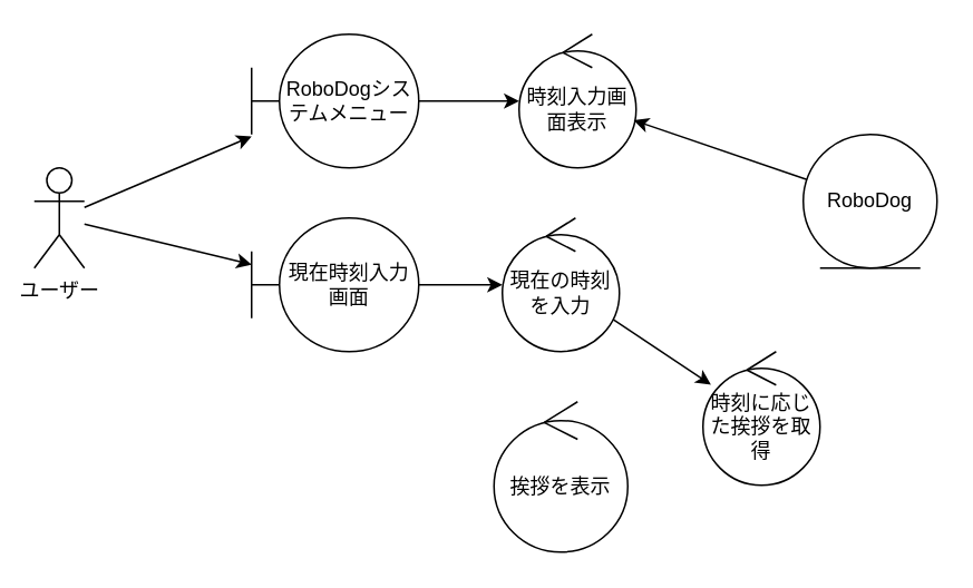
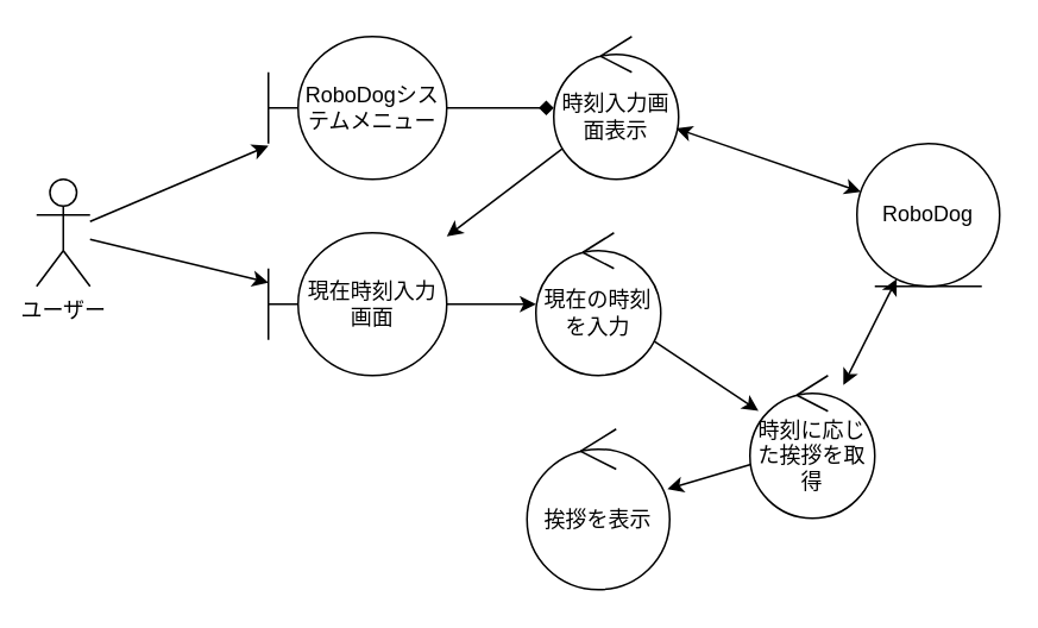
- <mxCell id="6" value="" style="endArrow=classic;html=1;rounded=0;" edge="1" parent="1" source="10" target="12"><mxGeometry width="50" height="50" relative="1" as="geometry"><mxPoint x="0" y="290" as="sourcePoint" /><mxPoint x="50" y="240" as="targetPoint" /></mxGeometry></mxCell>
+ <mxCell id="6" value="" style="endArrow=diamond;html=1;rounded=0;" edge="1" parent="1" source="10" target="12"><mxGeometry width="50" height="50" relative="1" as="geometry"><mxPoint x="0" y="290" as="sourcePoint" /><mxPoint x="50" y="240" as="targetPoint" /></mxGeometry></mxCell>
+ <mxCell id="3" value="" style="endArrow=classic;html=1;rounded=0;" edge="1" parent="1" source="12" target="11"><mxGeometry width="50" height="50" relative="1" as="geometry"><mxPoint x="-60" y="250" as="sourcePoint" /><mxPoint x="-10" y="200" as="targetPoint" /></mxGeometry></mxCell>
- <mxCell id="16" value="" style="endArrow=none;startArrow=classic;html=1;rounded=0;" edge="1" parent="1" source="12" target="18"><mxGeometry width="50" height="50" relative="1" as="geometry"><mxPoint x="230" y="300" as="sourcePoint" /><mxPoint x="480" y="103.784" as="targetPoint" /></mxGeometry></mxCell>
+ <mxCell id="16" value="" style="endArrow=classic;startArrow=classic;html=1;rounded=0;" edge="1" parent="1" source="12" target="18"><mxGeometry width="50" height="50" relative="1" as="geometry"><mxPoint x="230" y="300" as="sourcePoint" /><mxPoint x="480" y="103.784" as="targetPoint" /></mxGeometry></mxCell>
+ <mxCell id="15" value="" style="endArrow=classic;startArrow=classic;html=1;rounded=0;" edge="1" parent="1" source="18" target="17"><mxGeometry width="50" height="50" relative="1" as="geometry"><mxPoint x="506.923" y="160" as="sourcePoint" /><mxPoint x="120" y="210" as="targetPoint" /></mxGeometry></mxCell>
+ <mxCell id="7" value="" style="endArrow=classic;html=1;rounded=0;" edge="1" parent="1" source="17" target="14"><mxGeometry width="50" height="50" relative="1" as="geometry"><mxPoint x="390" y="330" as="sourcePoint" /><mxPoint x="150" y="330" as="targetPoint" /></mxGeometry></mxCell>
